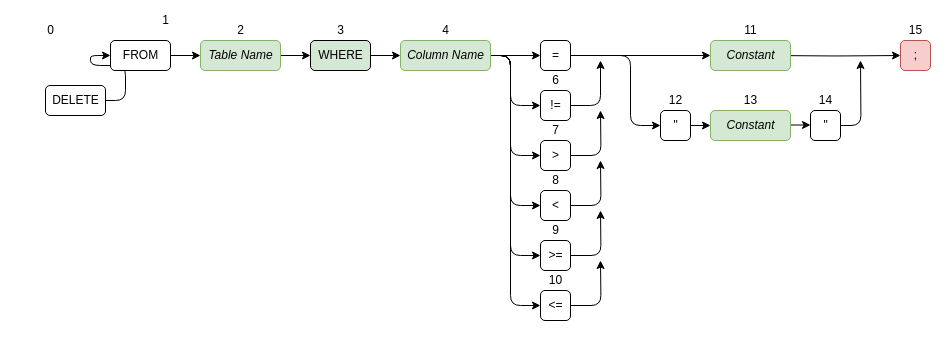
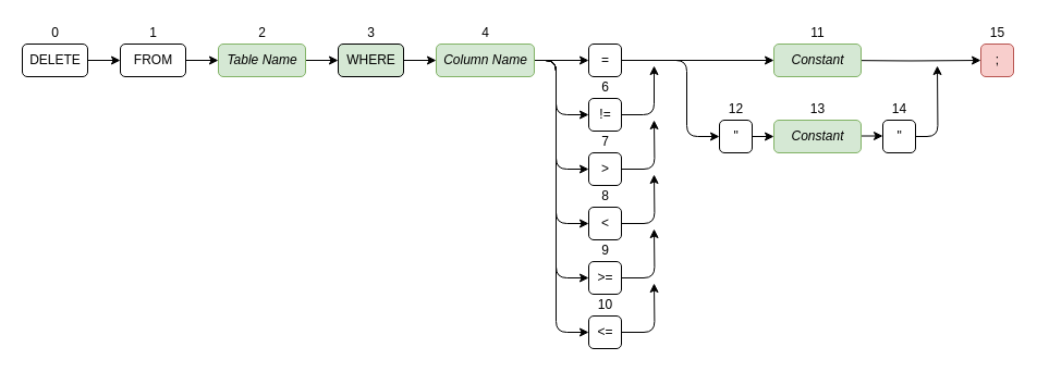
- <mxCell id="7" value="1" style="text;html=1;align=center;verticalAlign=middle;resizable=0;points=[];autosize=1;rounded=1;" parent="1" vertex="1"><mxGeometry x="155" y="10" width="20" height="20" as="geometry" /></mxCell>
+ <mxCell id="7" value="1" style="text;html=1;align=center;verticalAlign=middle;resizable=0;points=[];autosize=1;rounded=1;" parent="1" vertex="1"><mxGeometry x="130" y="20" width="20" height="20" as="geometry" /></mxCell>
- <mxCell id="3" value="DELETE" style="html=1;rounded=1;" parent="1" vertex="1"><mxGeometry x="45" y="85" width="60" height="30" as="geometry" /></mxCell>
+ <mxCell id="3" value="DELETE" style="html=1;rounded=1;" parent="1" vertex="1"><mxGeometry x="20" y="40" width="60" height="30" as="geometry" /></mxCell>
